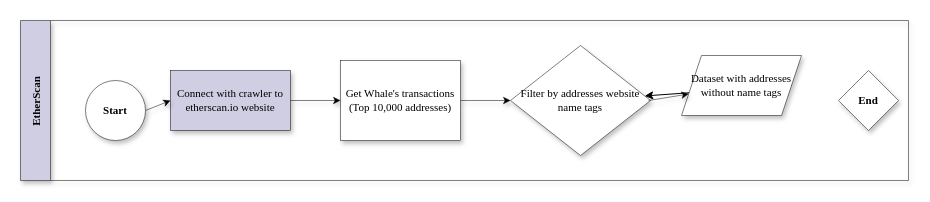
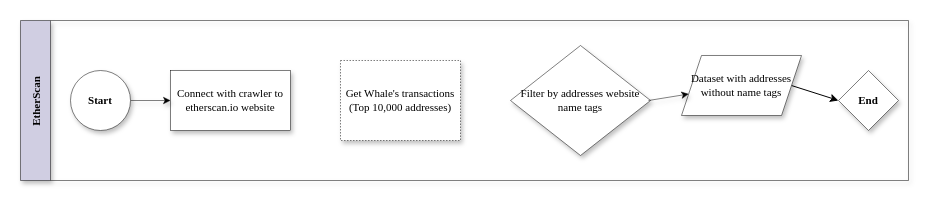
- <mxCell id="10" style="edgeStyle=none;html=1;exitX=1;exitY=0.5;exitDx=0;exitDy=0;" parent="2" source="11" target="9" edge="1"><mxGeometry relative="1" as="geometry" /></mxCell>
+ <mxCell id="10" style="edgeStyle=none;html=1;exitX=1;exitY=0.5;exitDx=0;exitDy=0;entryX=0;entryY=0.5;entryDx=0;entryDy=0;" parent="2" source="11" target="13" edge="1"><mxGeometry relative="1" as="geometry" /></mxCell>
- <mxCell id="4" value="Connect with crawler to etherscan.io website" style="rounded=0;whiteSpace=wrap;html=1;fontSize=11;fontFamily=Times New Roman;strokeWidth=0.5;strokeColor=#000000;sketch=0;shadow=1;fillColor=#d0cee2;" parent="2" vertex="1"><mxGeometry x="150" y="50" width="120" height="60" as="geometry" /></mxCell>
+ <mxCell id="4" value="Connect with crawler to etherscan.io website" style="rounded=0;whiteSpace=wrap;html=1;fontSize=11;fontFamily=Times New Roman;strokeWidth=0.5;strokeColor=#000000;sketch=0;shadow=1;" parent="2" vertex="1"><mxGeometry x="150" y="50" width="120" height="60" as="geometry" /></mxCell>
- <mxCell id="3" value="" style="edgeStyle=none;html=1;fontSize=11;fontFamily=Times New Roman;strokeWidth=0.5;strokeColor=#000000;sketch=0;shadow=1;" parent="2" source="4" target="6" edge="1"><mxGeometry relative="1" as="geometry" /></mxCell>
- <mxCell id="6" value="Get Whale's transactions (Top 10,000 addresses)" style="rounded=0;whiteSpace=wrap;html=1;fontSize=11;fontFamily=Times New Roman;strokeWidth=0.5;strokeColor=#000000;sketch=0;shadow=1;" parent="2" vertex="1"><mxGeometry x="320" y="40" width="120" height="80" as="geometry" /></mxCell>
+ <mxCell id="6" value="Get Whale's transactions (Top 10,000 addresses)" style="rounded=0;whiteSpace=wrap;html=1;fontSize=11;fontFamily=Times New Roman;strokeWidth=0.5;strokeColor=#000000;sketch=0;shadow=1;dashed=1;" parent="2" vertex="1"><mxGeometry x="320" y="40" width="120" height="80" as="geometry" /></mxCell>
- <mxCell id="5" value="" style="edgeStyle=none;html=1;fontSize=11;fontFamily=Times New Roman;strokeWidth=0.5;strokeColor=#000000;sketch=0;shadow=1;" parent="2" source="6" target="9" edge="1"><mxGeometry relative="1" as="geometry" /></mxCell>
- <mxCell id="8" value="Start" style="ellipse;whiteSpace=wrap;html=1;aspect=fixed;fontSize=11;fontStyle=1;fontFamily=Times New Roman;strokeWidth=0.5;strokeColor=#000000;sketch=0;shadow=1;" parent="2" vertex="1"><mxGeometry x="65" y="60" width="60" height="60" as="geometry" /></mxCell>
+ <mxCell id="8" value="Start" style="ellipse;whiteSpace=wrap;html=1;aspect=fixed;fontSize=11;fontStyle=1;fontFamily=Times New Roman;strokeWidth=0.5;strokeColor=#000000;sketch=0;shadow=1;" parent="2" vertex="1"><mxGeometry x="50" y="50" width="60" height="60" as="geometry" /></mxCell>
